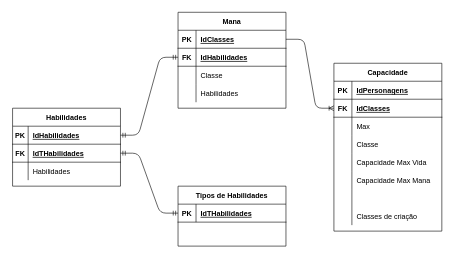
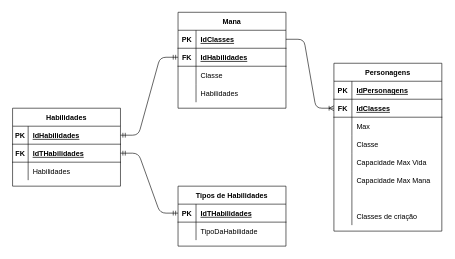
- <mxCell id="32" value="Capacidade" style="shape=table;startSize=30;container=1;collapsible=1;childLayout=tableLayout;fixedRows=1;rowLines=0;fontStyle=1;align=center;resizeLast=1;" parent="1" vertex="1"><mxGeometry x="556" y="105" width="180" height="280" as="geometry" /></mxCell>
+ <mxCell id="32" value="Personagens" style="shape=table;startSize=30;container=1;collapsible=1;childLayout=tableLayout;fixedRows=1;rowLines=0;fontStyle=1;align=center;resizeLast=1;" parent="1" vertex="1"><mxGeometry x="556" y="105" width="180" height="280" as="geometry" /></mxCell>
+ <mxCell id="8" value="TipoDaHabilidade" style="shape=partialRectangle;connectable=0;fillColor=none;top=0;left=0;bottom=0;right=0;align=left;spacingLeft=6;overflow=hidden;" parent="6" vertex="1"><mxGeometry x="30" width="150" height="30" as="geometry" /></mxCell>
